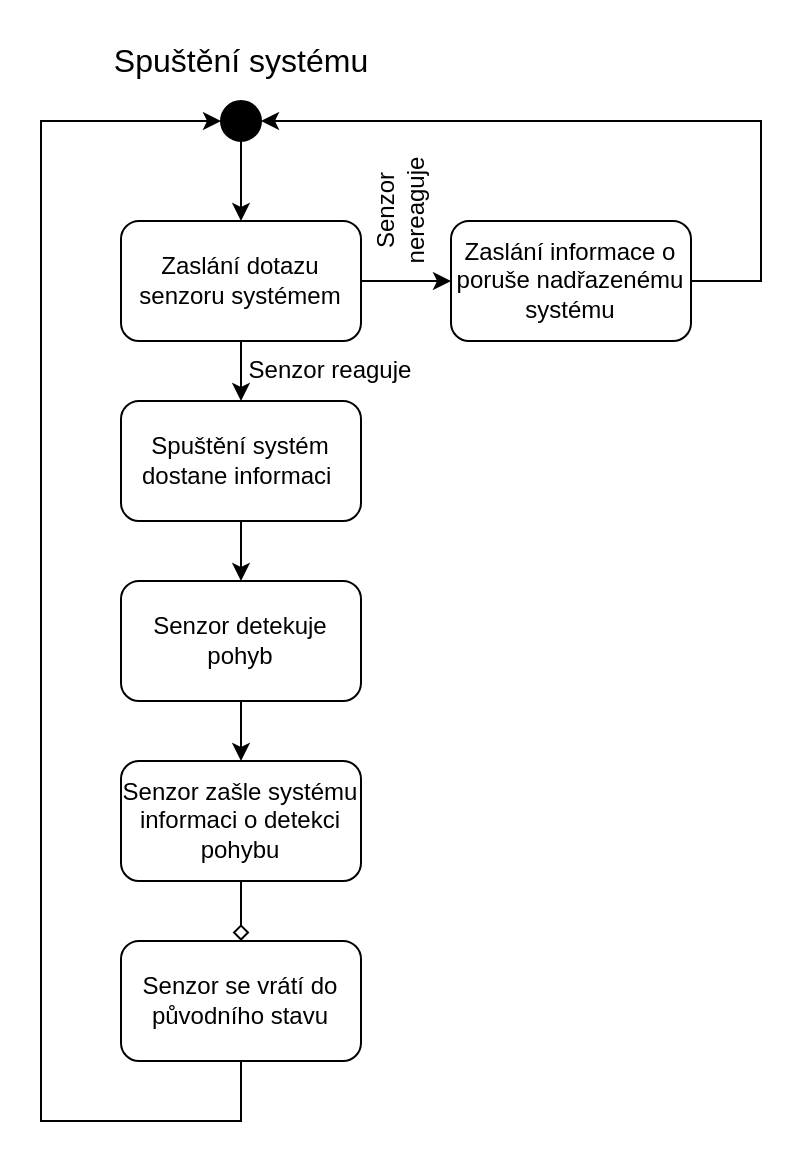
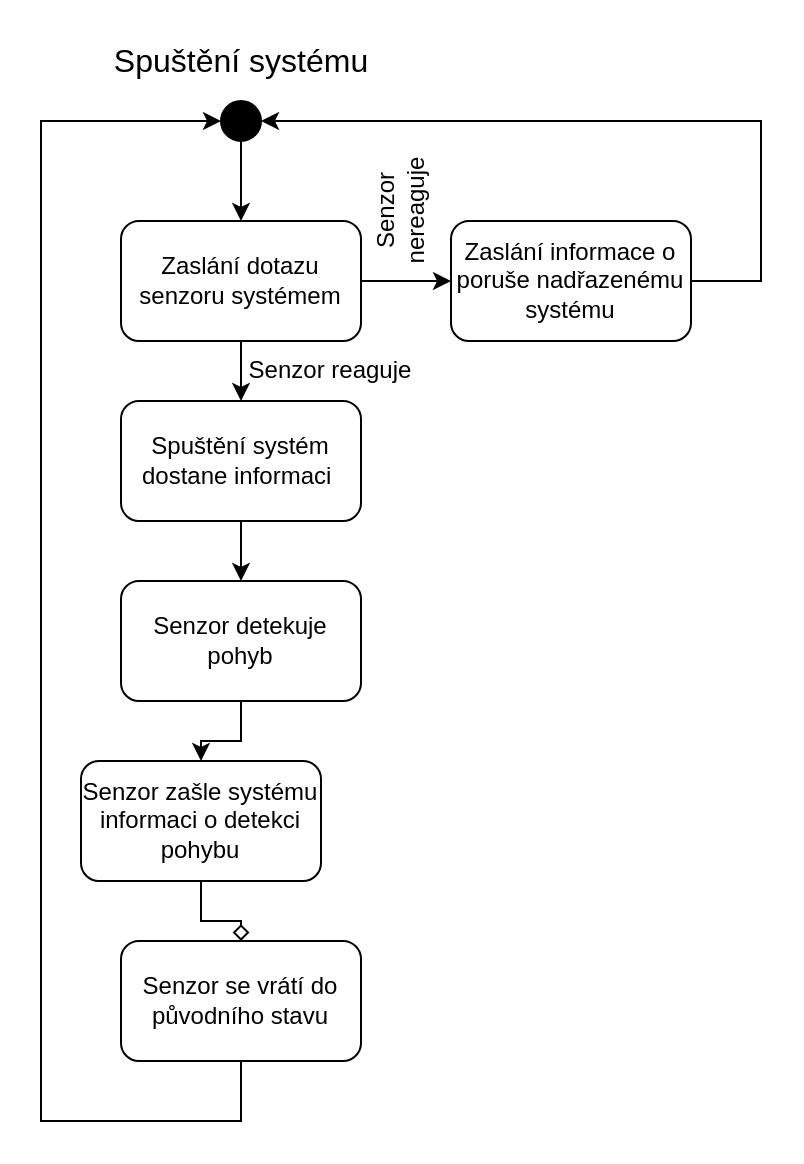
- <mxCell id="14" value="Senzor zašle systému informaci o detekci pohybu" style="rounded=1;whiteSpace=wrap;html=1;" vertex="1" parent="1"><mxGeometry x="60" y="380" width="120" height="60" as="geometry" /></mxCell>
+ <mxCell id="14" value="Senzor zašle systému informaci o detekci pohybu" style="rounded=1;whiteSpace=wrap;html=1;" vertex="1" parent="1"><mxGeometry x="40" y="380" width="120" height="60" as="geometry" /></mxCell>
